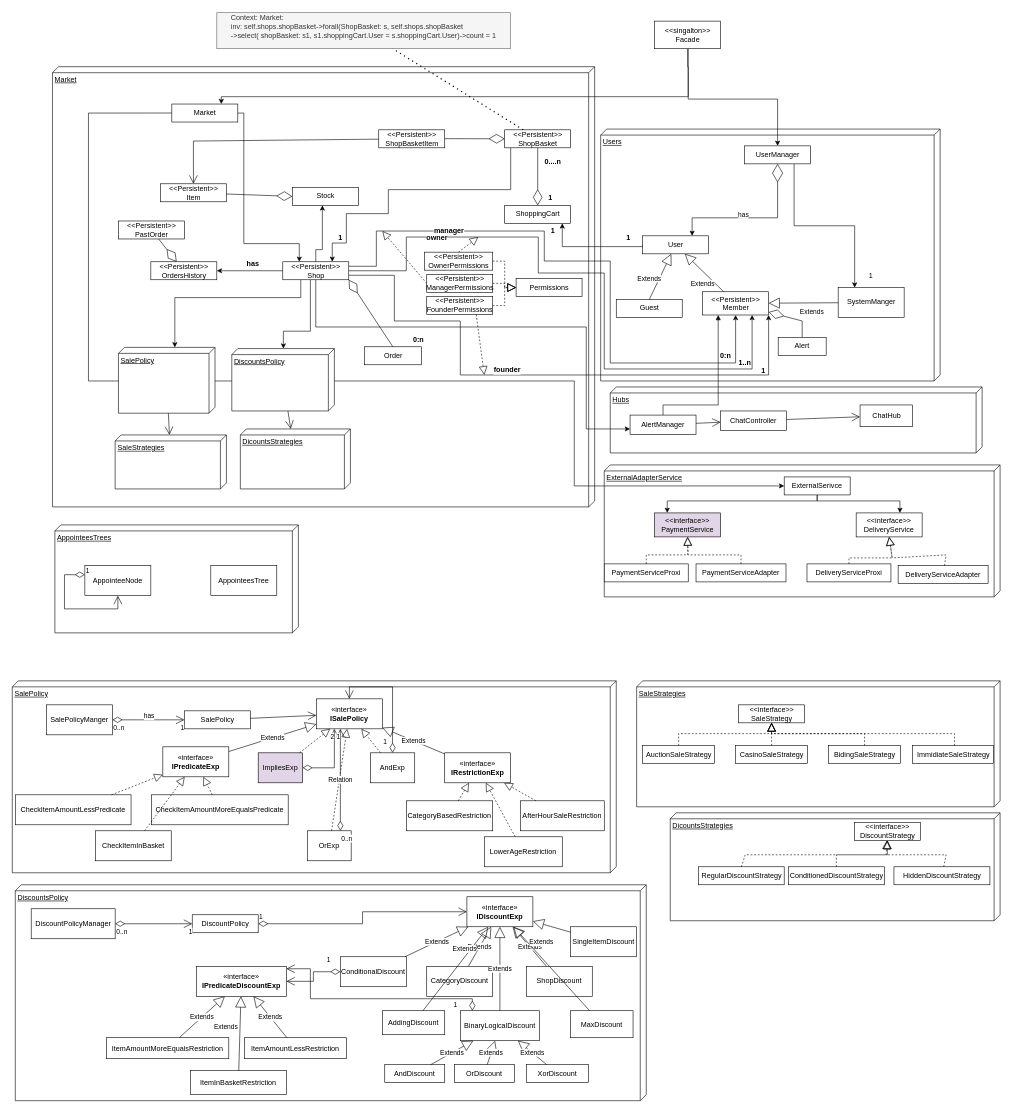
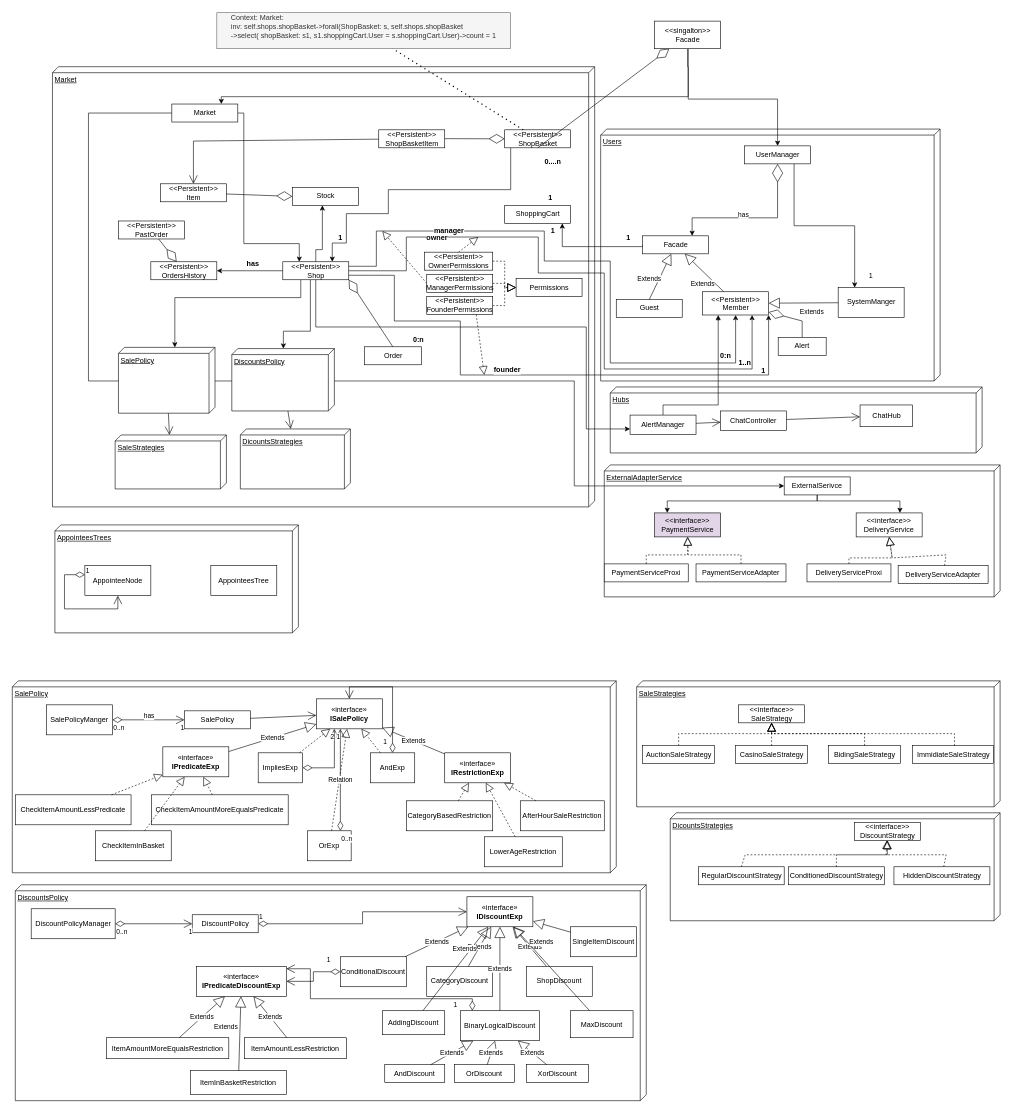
- <mxCell id="56" value="" style="endArrow=diamondThin;endFill=0;endSize=24;html=1;rounded=0;entryX=0.5;entryY=0;entryDx=0;entryDy=0;exitX=0.5;exitY=1;exitDx=0;exitDy=0;" parent="1" source="37" target="38" edge="1"><mxGeometry width="160" relative="1" as="geometry"><mxPoint x="581" y="325.25" as="sourcePoint" /><mxPoint x="741" y="325.25" as="targetPoint" /></mxGeometry></mxCell>
+ <mxCell id="56" value="" style="endArrow=diamondThin;endFill=0;endSize=24;html=1;rounded=0;exitX=0.5;exitY=1;exitDx=0;exitDy=0;" parent="1" source="37" target="66" edge="1"><mxGeometry width="160" relative="1" as="geometry"><mxPoint x="581" y="325.25" as="sourcePoint" /><mxPoint x="741" y="325.25" as="targetPoint" /></mxGeometry></mxCell>
- <mxCell id="50" value="User" style="html=1;" parent="1" vertex="1"><mxGeometry x="1071" y="392" width="110" height="30" as="geometry" /></mxCell>
+ <mxCell id="50" value="Facade" style="html=1;" parent="1" vertex="1"><mxGeometry x="1071" y="392" width="110" height="30" as="geometry" /></mxCell>
- <mxCell id="136" value="ImpliesExp" style="html=1;whiteSpace=wrap;fillColor=#e1d5e7;" parent="1" vertex="1"><mxGeometry x="430" y="1254" width="74" height="50" as="geometry" /></mxCell>
+ <mxCell id="136" value="ImpliesExp" style="html=1;whiteSpace=wrap;" parent="1" vertex="1"><mxGeometry x="430" y="1254" width="74" height="50" as="geometry" /></mxCell>
